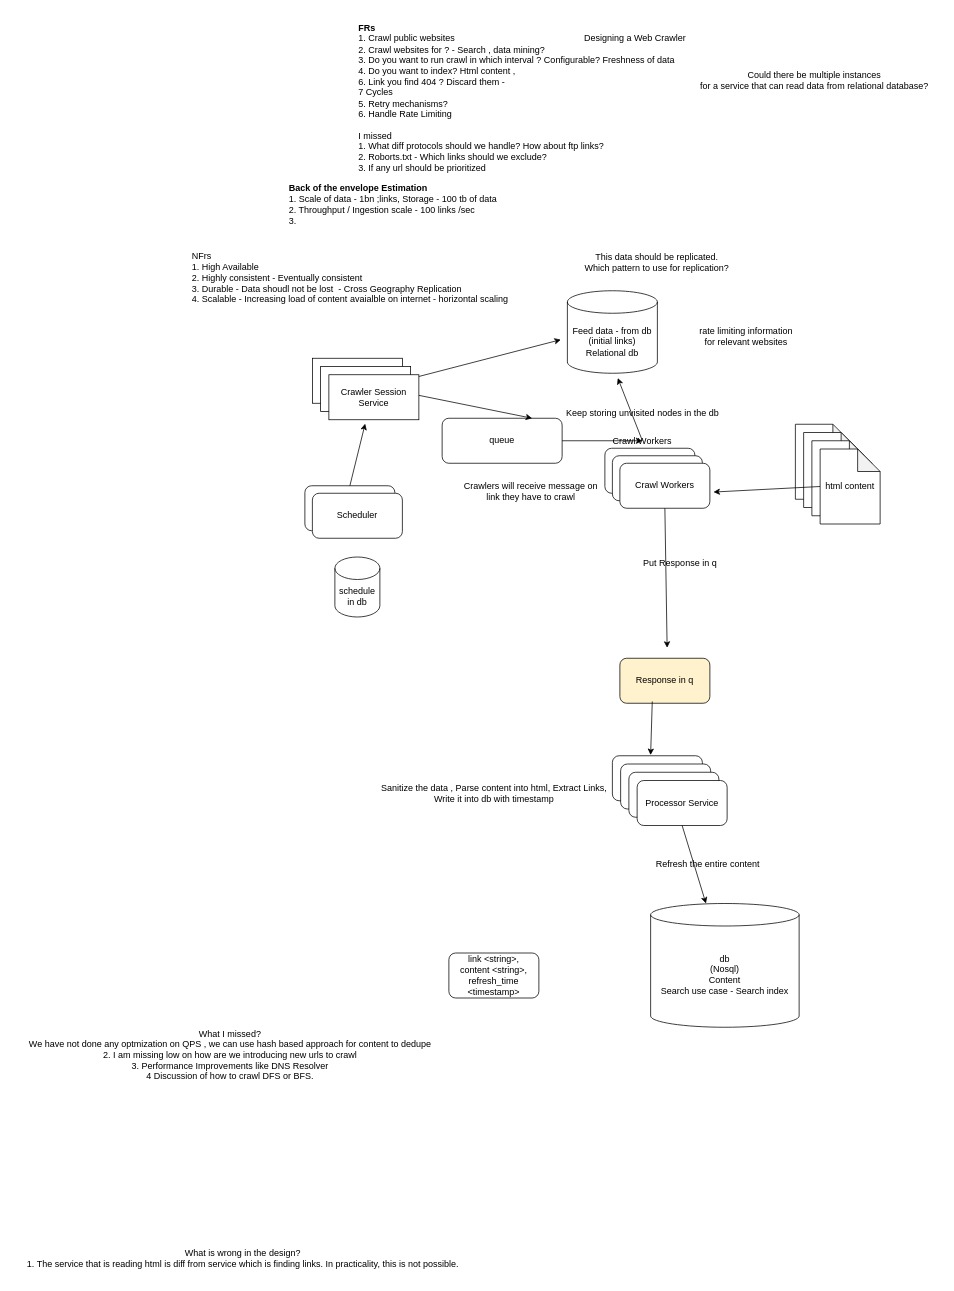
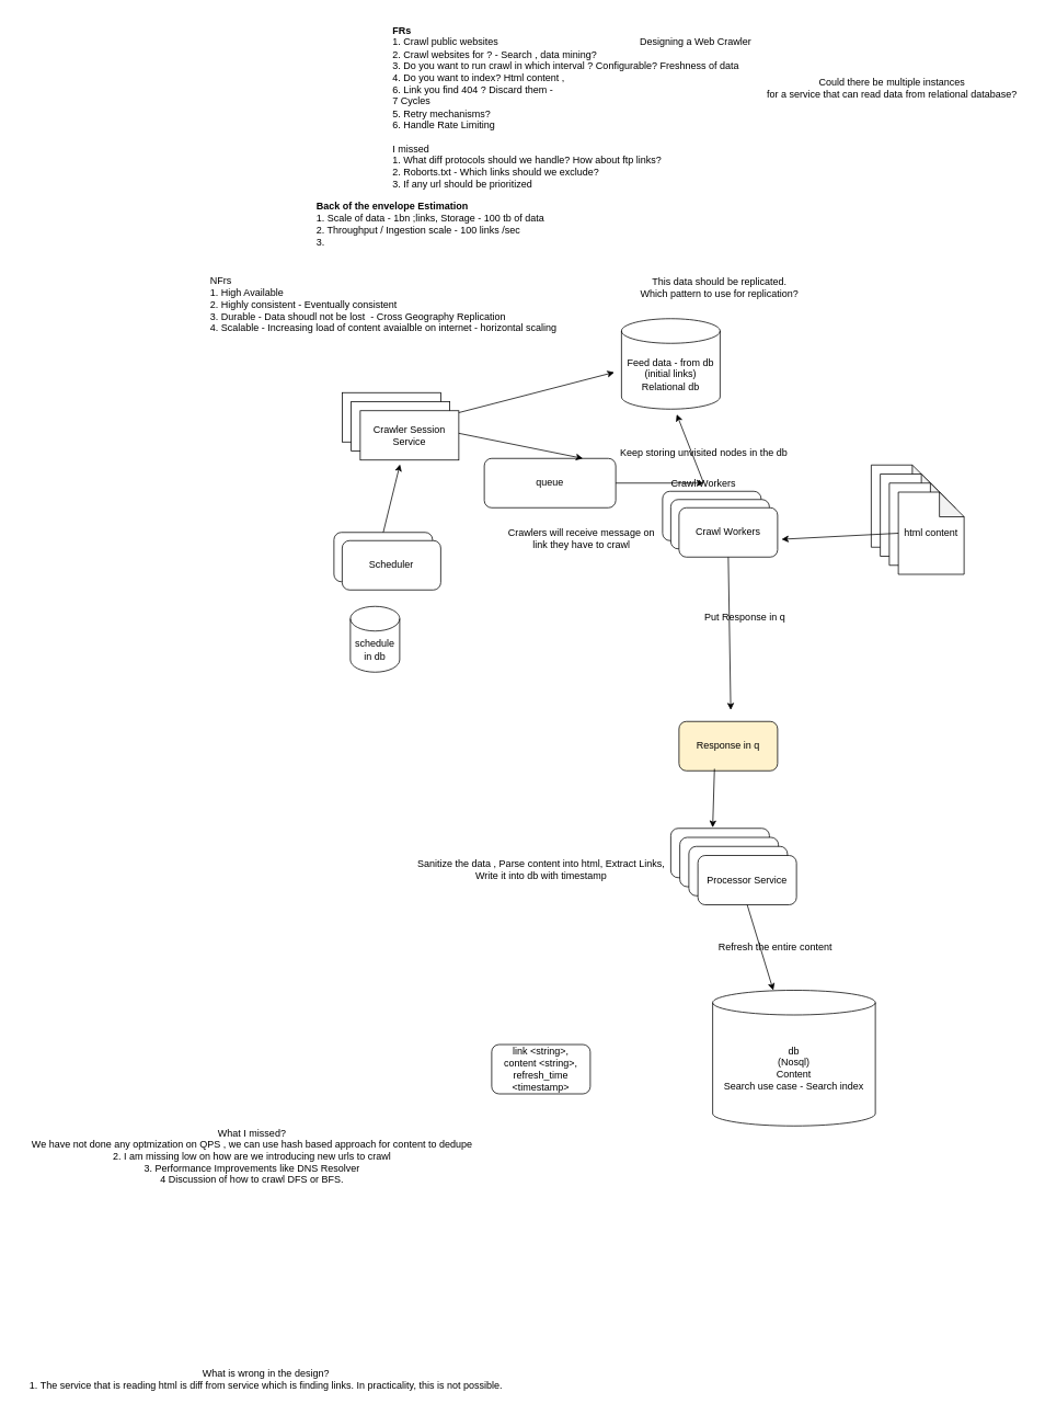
- <mxCell id="42" value="rate limiting information &lt;br&gt;for relevant websites" style="text;html=1;align=center;verticalAlign=middle;resizable=0;points=[];autosize=1;strokeColor=none;fillColor=none;" vertex="1" parent="1"><mxGeometry x="917" y="426" width="154" height="44" as="geometry" /></mxCell>
- <mxCell id="20" value="schedule in db" style="shape=cylinder3;whiteSpace=wrap;html=1;boundedLbl=1;backgroundOutline=1;size=15;" vertex="1" parent="1"><mxGeometry x="446" y="742" width="60" height="80" as="geometry" /></mxCell>
+ <mxCell id="20" value="schedule in db" style="shape=cylinder3;whiteSpace=wrap;html=1;boundedLbl=1;backgroundOutline=1;size=15;" vertex="1" parent="1"><mxGeometry x="426" y="737" width="60" height="80" as="geometry" /></mxCell>
